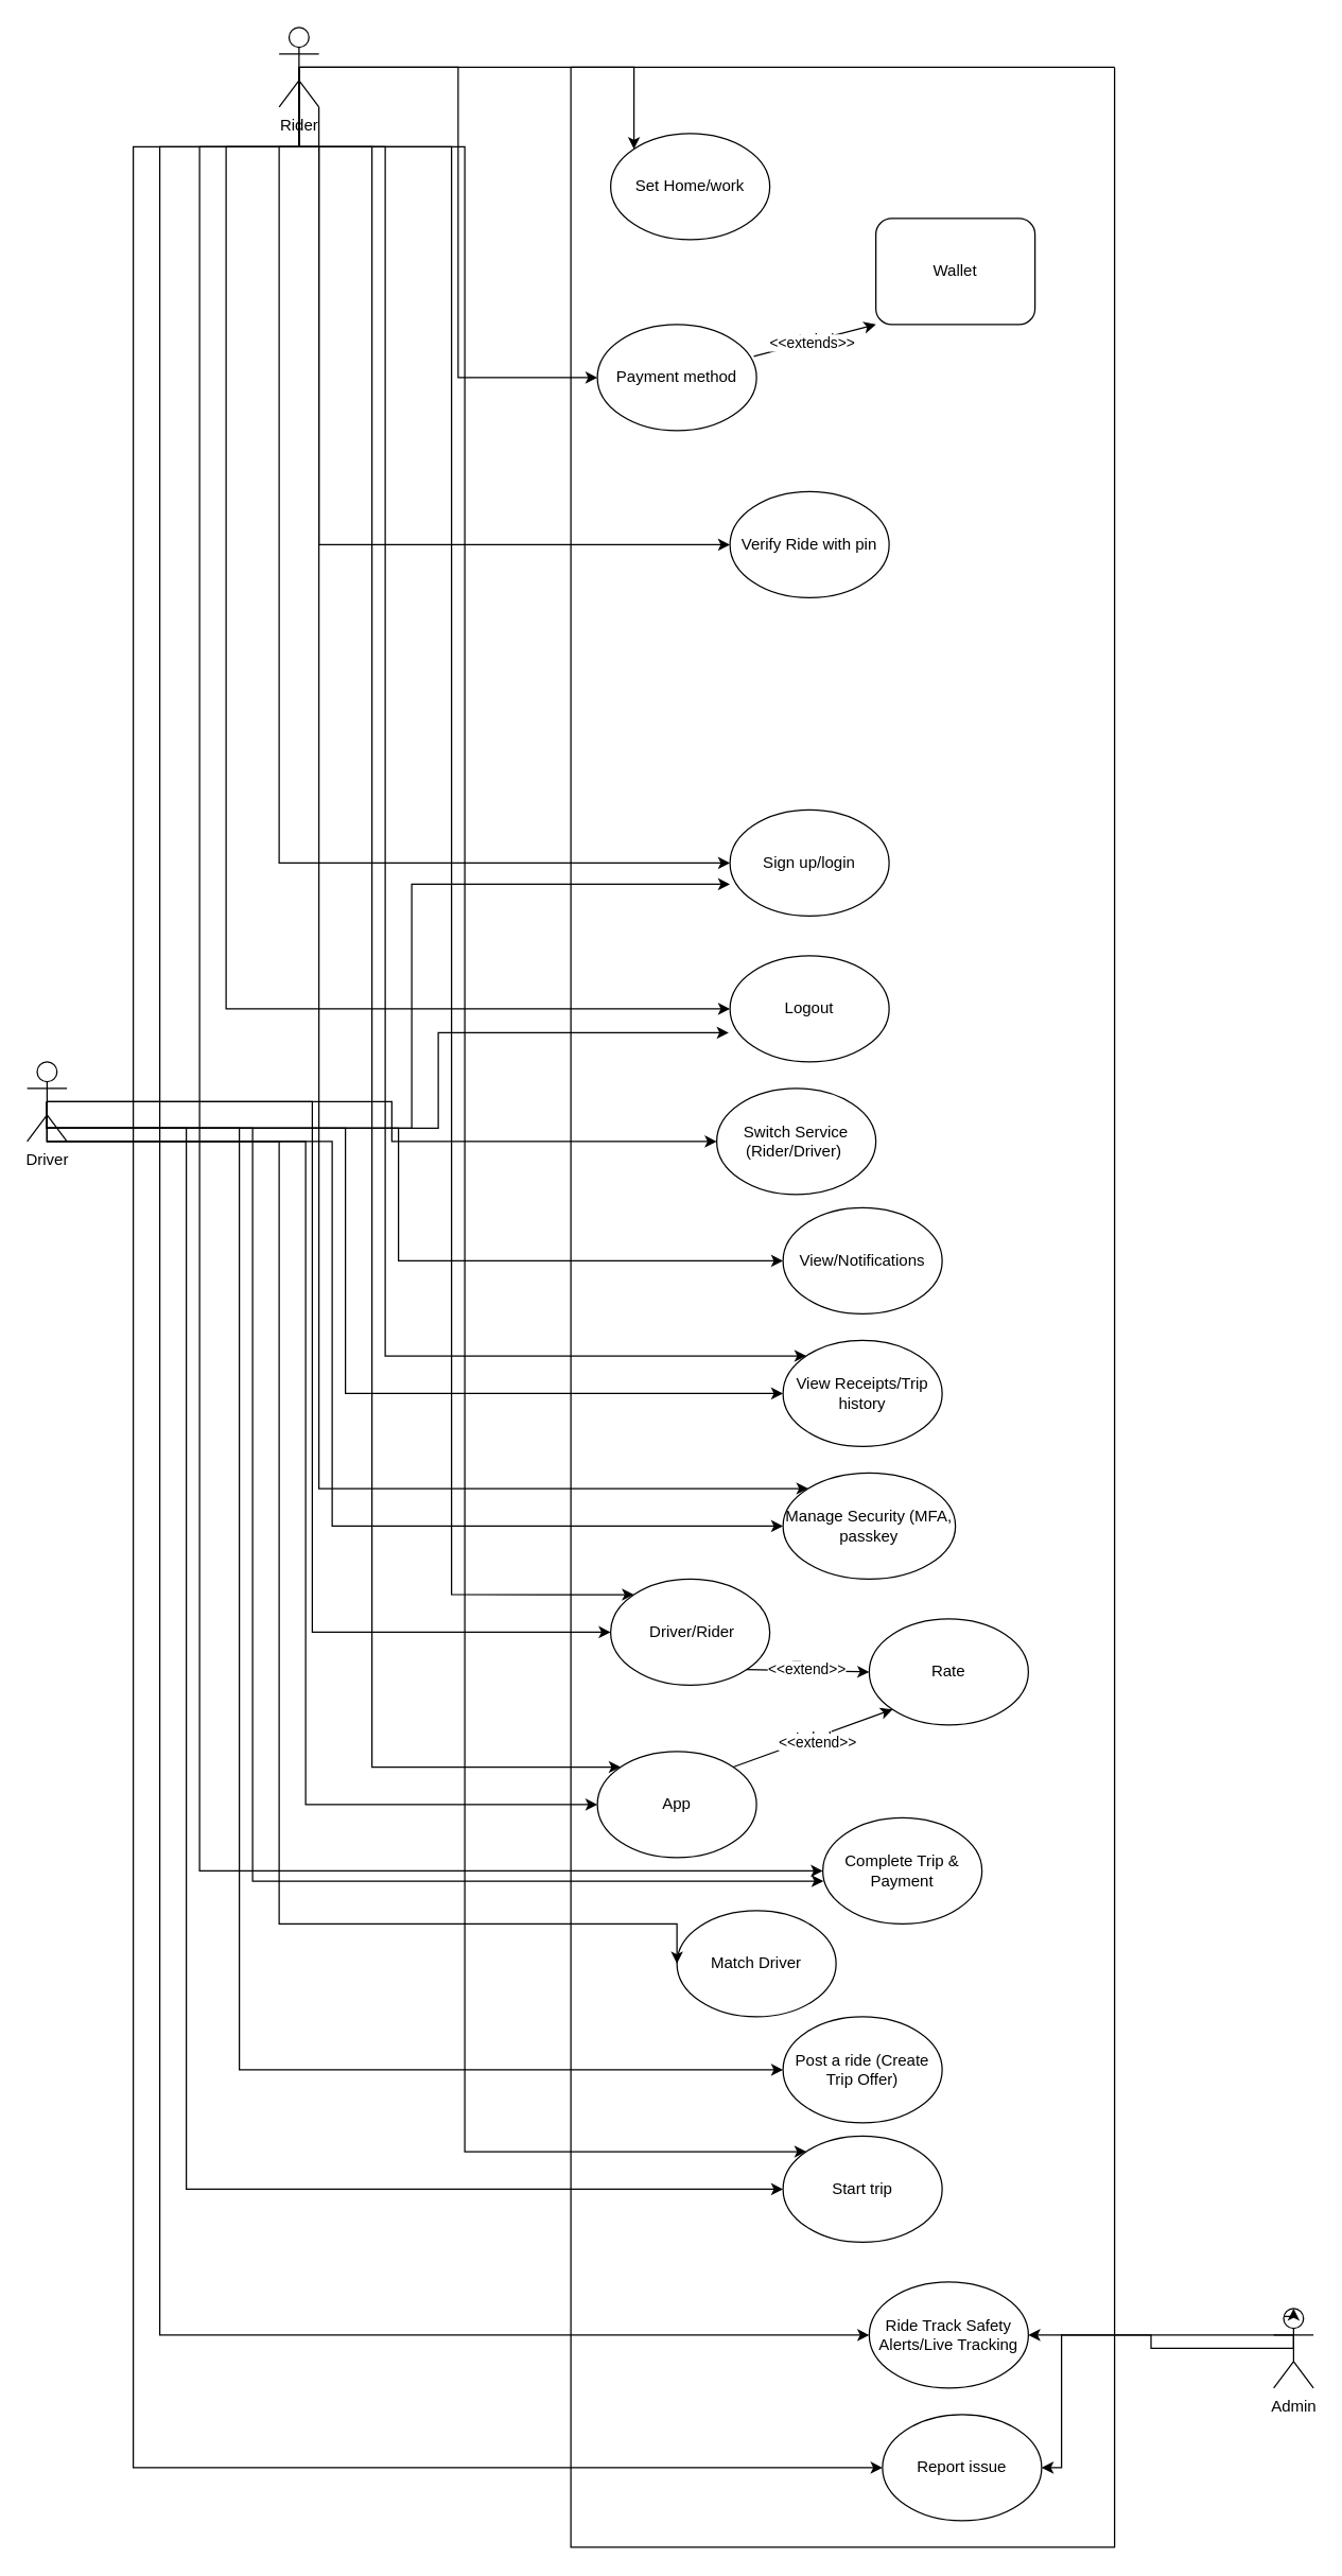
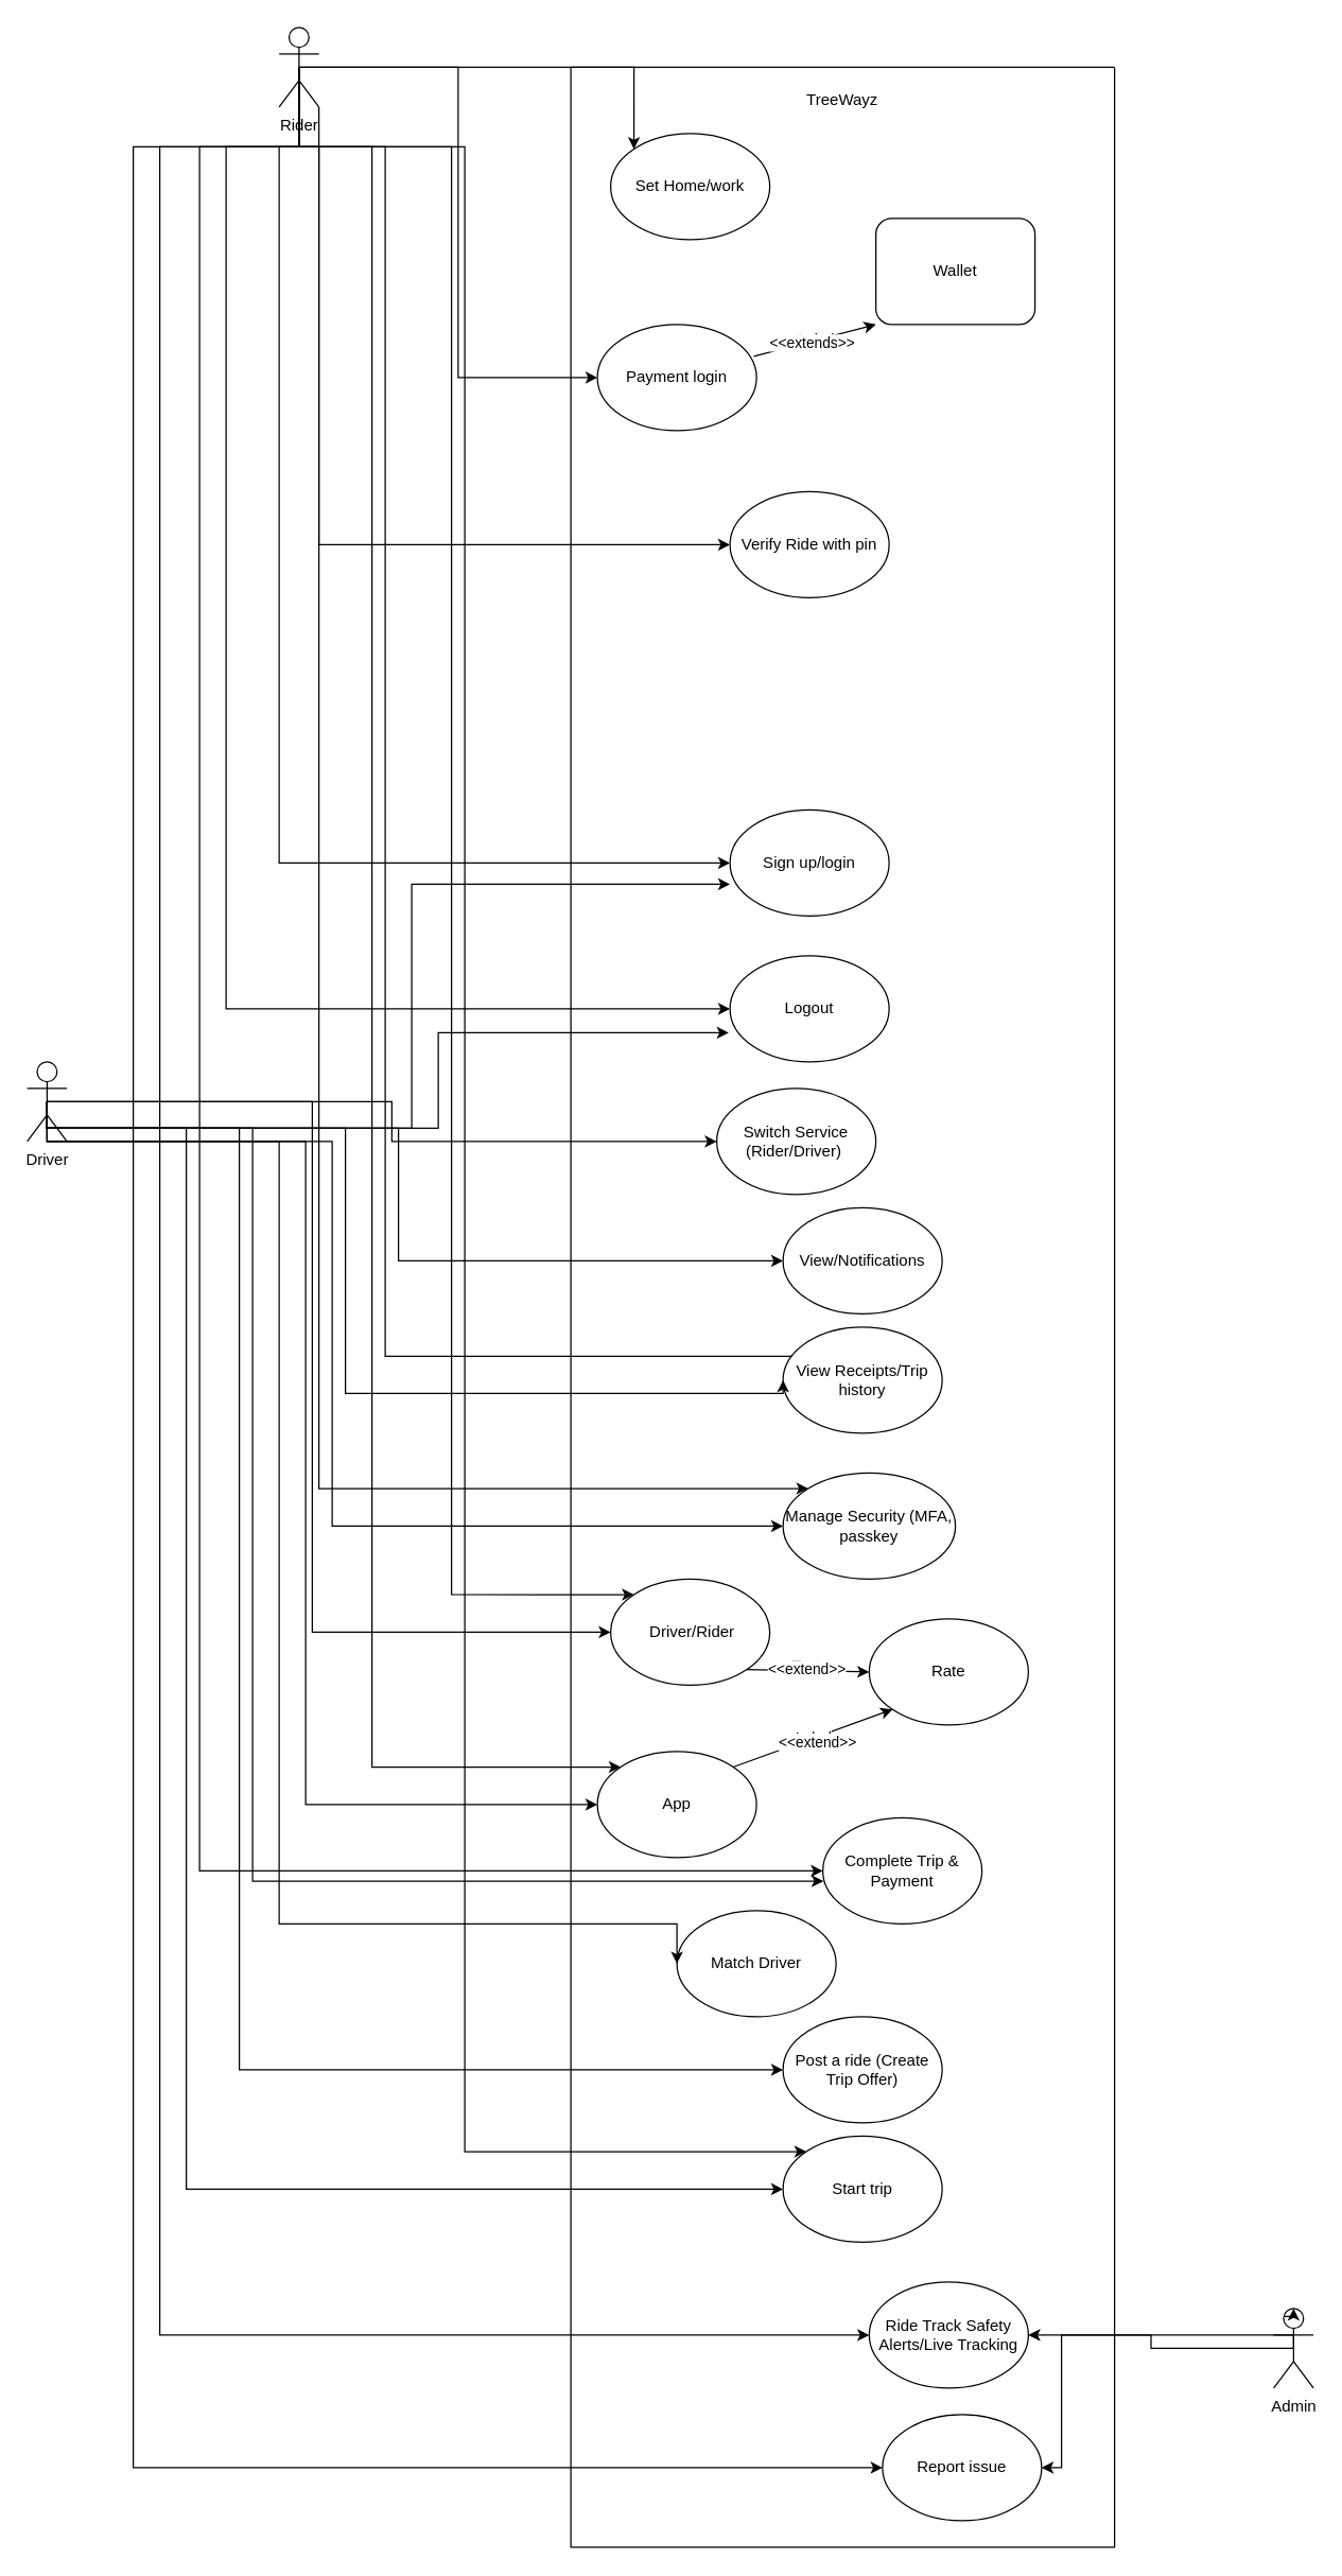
+ <mxCell id="26" value="TreeWayz" style="text;html=1;whiteSpace=wrap;strokeColor=none;fillColor=none;align=center;verticalAlign=middle;rounded=0;" vertex="1" parent="16"><mxGeometry x="175" y="10" width="60" height="30" as="geometry" /></mxCell>
- <mxCell id="18" value="Payment method" style="ellipse;whiteSpace=wrap;html=1;" vertex="1" parent="16"><mxGeometry x="20" y="194" width="120" height="80" as="geometry" /></mxCell>
+ <mxCell id="18" value="Payment login" style="ellipse;whiteSpace=wrap;html=1;" vertex="1" parent="16"><mxGeometry x="20" y="194" width="120" height="80" as="geometry" /></mxCell>
- <mxCell id="29" value="View Receipts/Trip history" style="ellipse;whiteSpace=wrap;html=1;" vertex="1" parent="16"><mxGeometry x="160" y="960" width="120" height="80" as="geometry" /></mxCell>
+ <mxCell id="29" value="View Receipts/Trip history" style="ellipse;whiteSpace=wrap;html=1;" vertex="1" parent="16"><mxGeometry x="160" y="950" width="120" height="80" as="geometry" /></mxCell>
